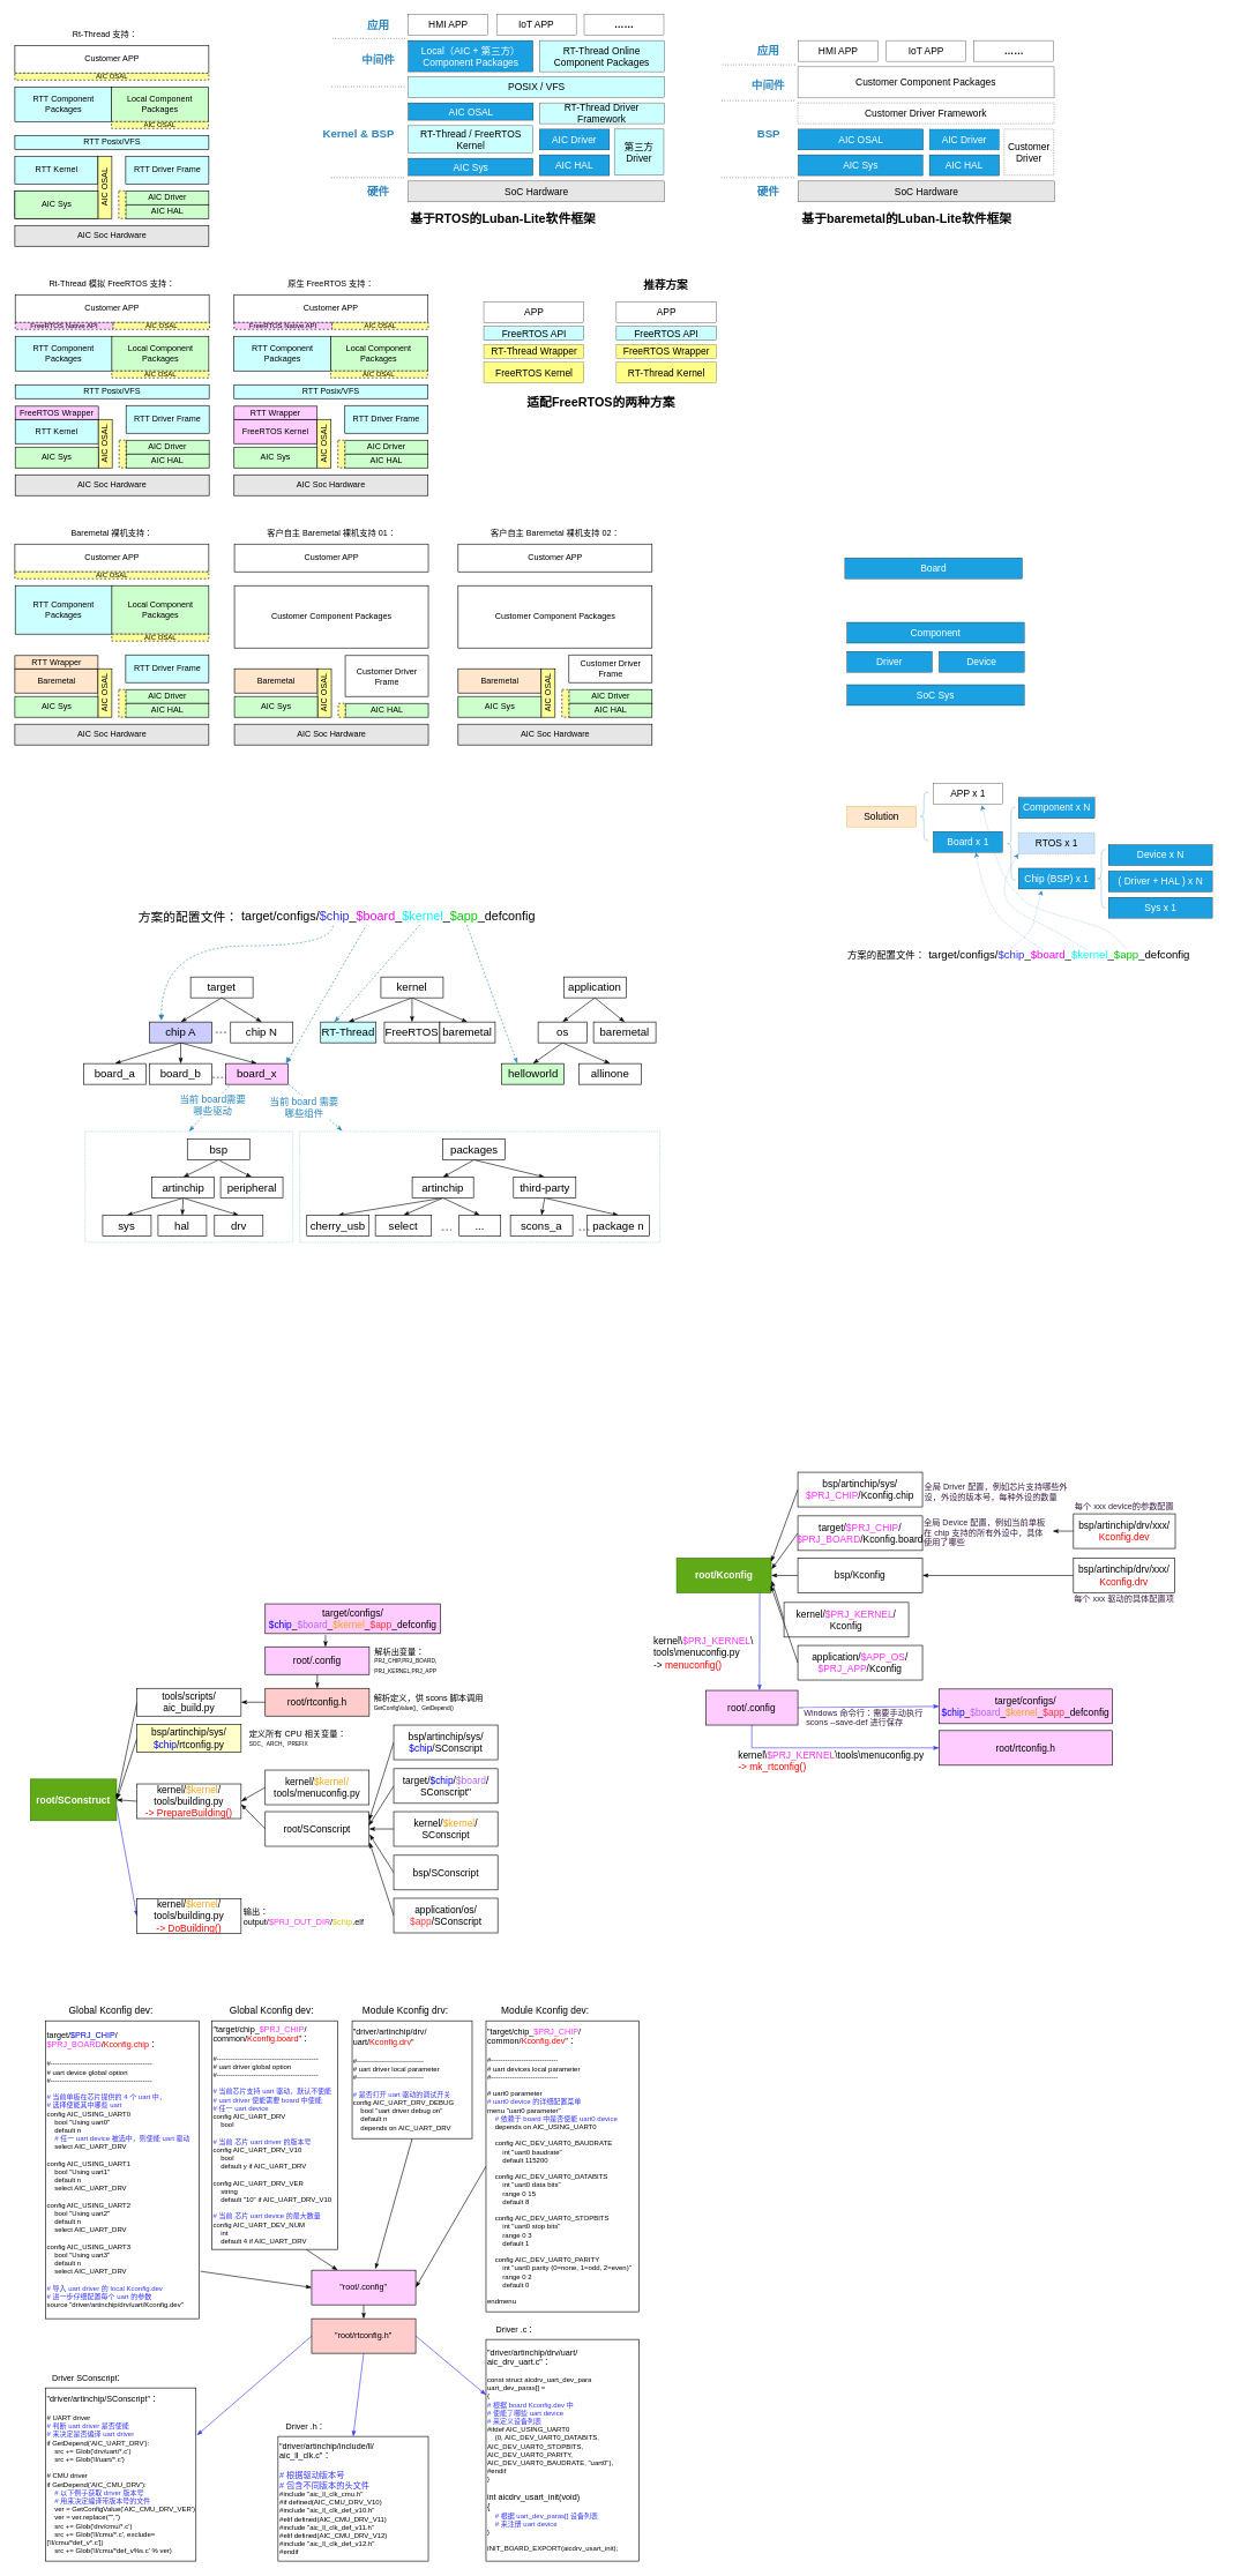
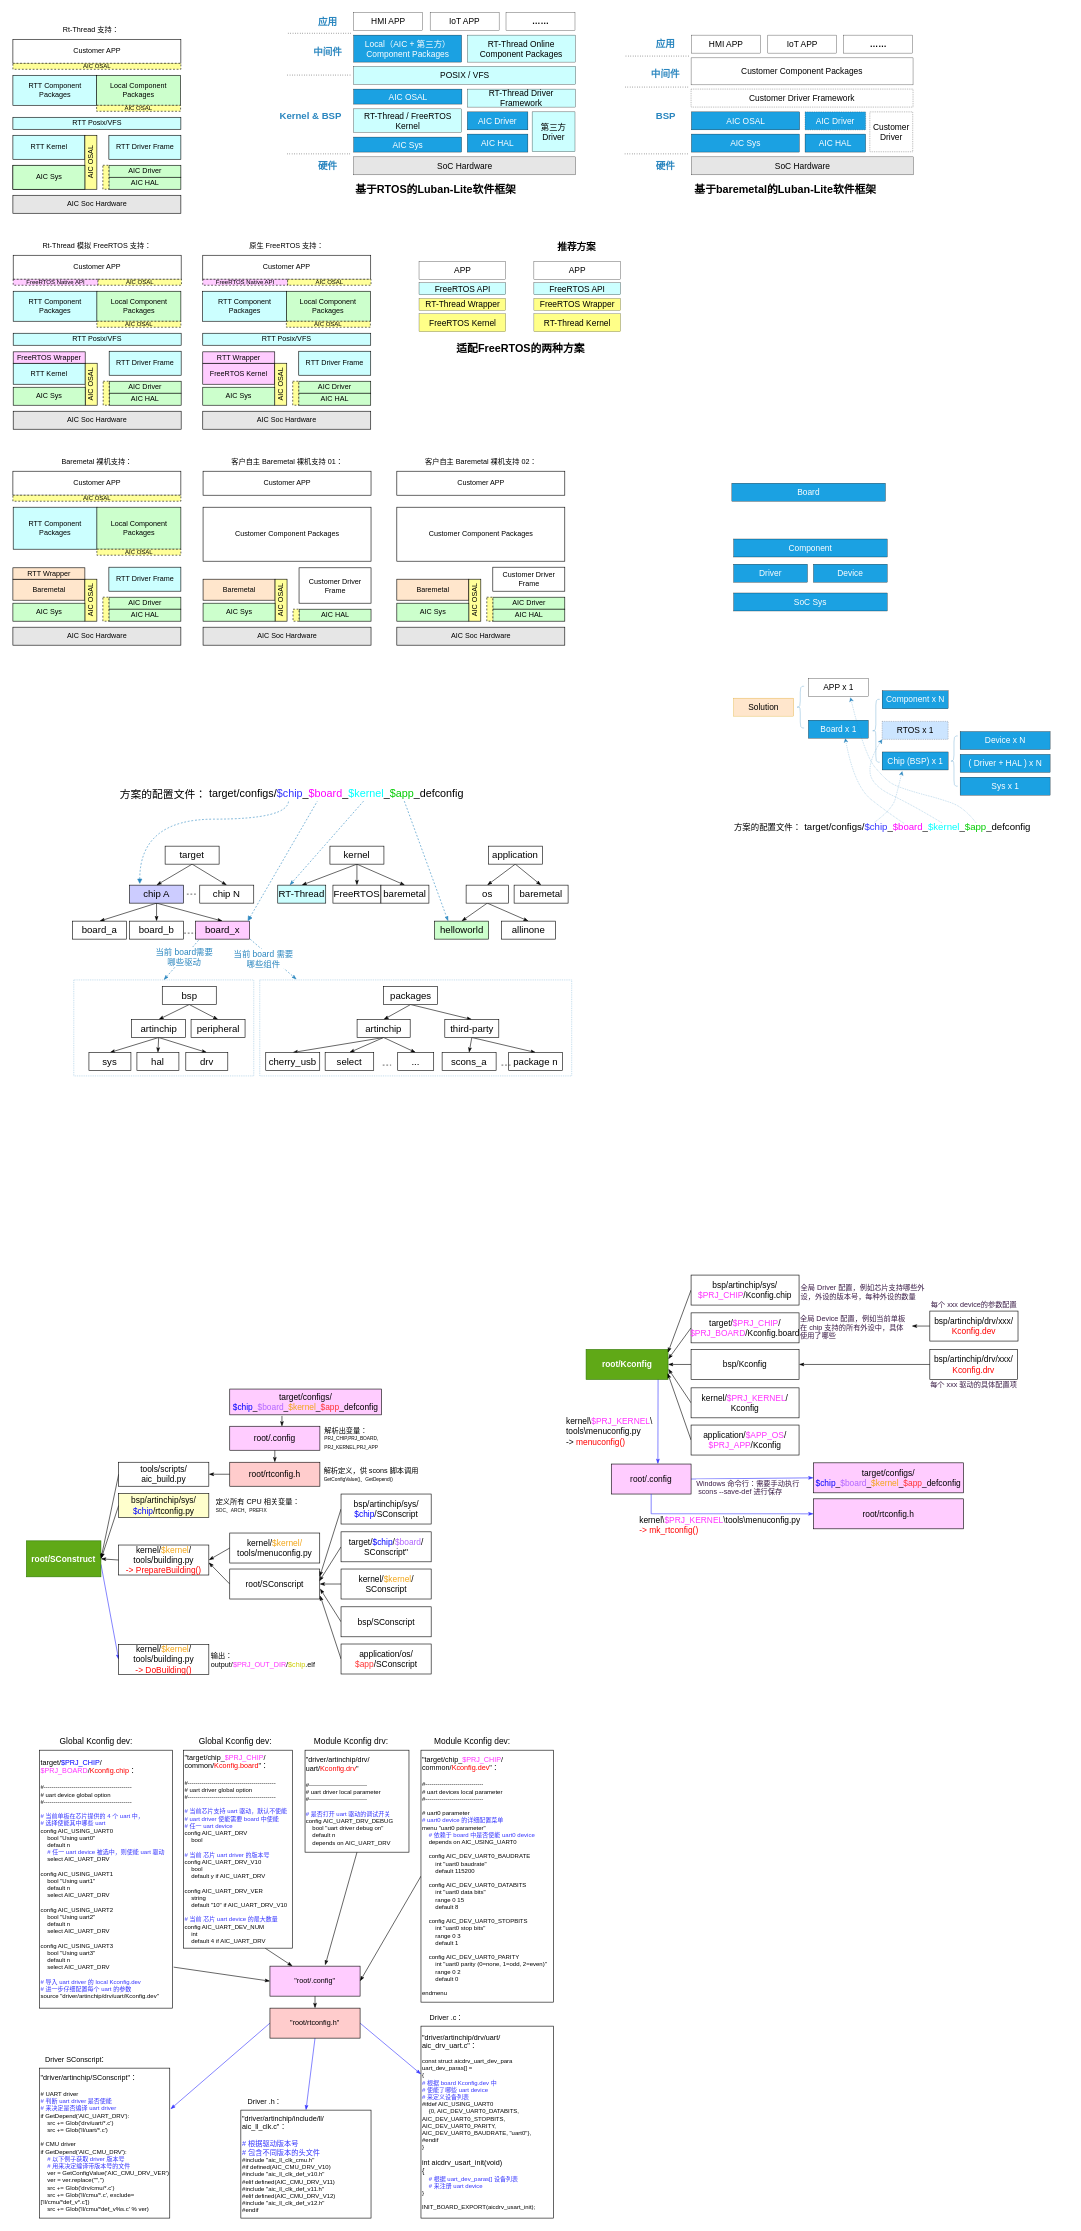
- <mxCell id="174" value="&lt;font style=&quot;font-size: 14px;&quot;&gt;&lt;span style=&quot;font-size: 14px;&quot;&gt;kernel/&lt;font color=&quot;#ff33ff&quot; style=&quot;font-size: 14px;&quot;&gt;$PRJ_KERNEL&lt;/font&gt;/&lt;/span&gt;&lt;br style=&quot;font-size: 14px;&quot;&gt;&lt;span style=&quot;font-size: 14px;&quot;&gt;Kconfig&lt;/span&gt;&lt;br style=&quot;font-size: 14px;&quot;&gt;&lt;/font&gt;" style="rounded=0;whiteSpace=wrap;html=1;fontSize=14;" parent="1" vertex="1"><mxGeometry x="1131" y="2313" width="180" height="50" as="geometry" /></mxCell>
+ <mxCell id="174" value="&lt;font style=&quot;font-size: 14px;&quot;&gt;&lt;span style=&quot;font-size: 14px;&quot;&gt;kernel/&lt;font color=&quot;#ff33ff&quot; style=&quot;font-size: 14px;&quot;&gt;$PRJ_KERNEL&lt;/font&gt;/&lt;/span&gt;&lt;br style=&quot;font-size: 14px;&quot;&gt;&lt;span style=&quot;font-size: 14px;&quot;&gt;Kconfig&lt;/span&gt;&lt;br style=&quot;font-size: 14px;&quot;&gt;&lt;/font&gt;" style="rounded=0;whiteSpace=wrap;html=1;fontSize=14;" parent="1" vertex="1"><mxGeometry x="1151" y="2313" width="180" height="50" as="geometry" /></mxCell>
